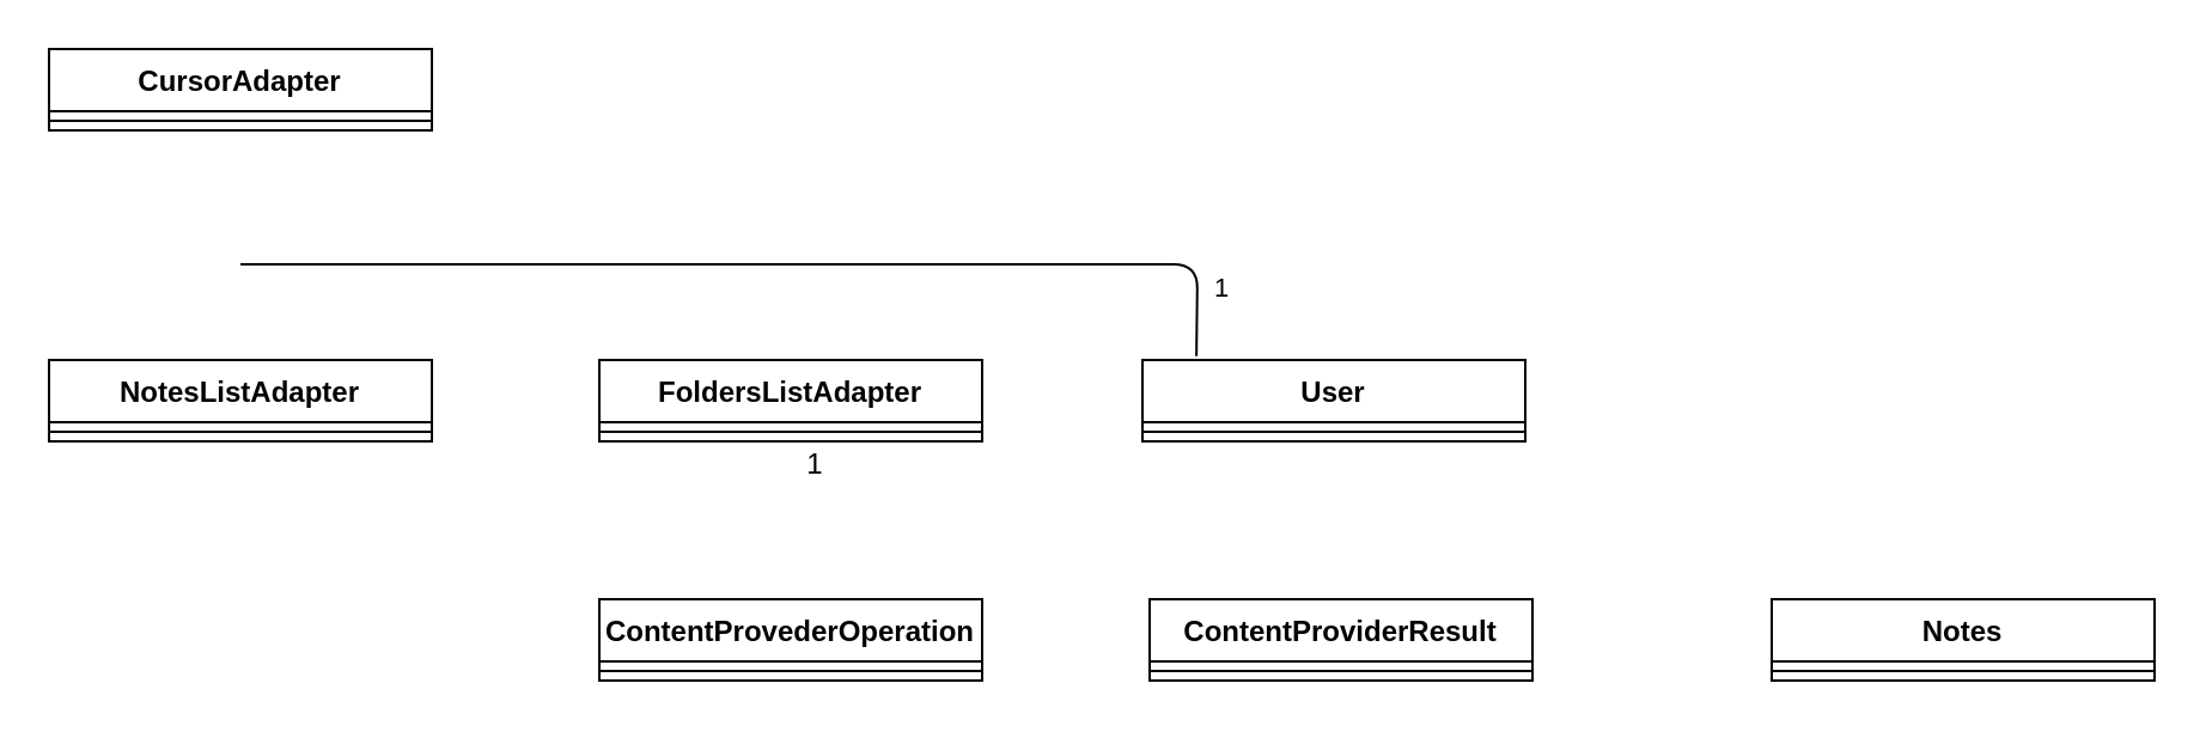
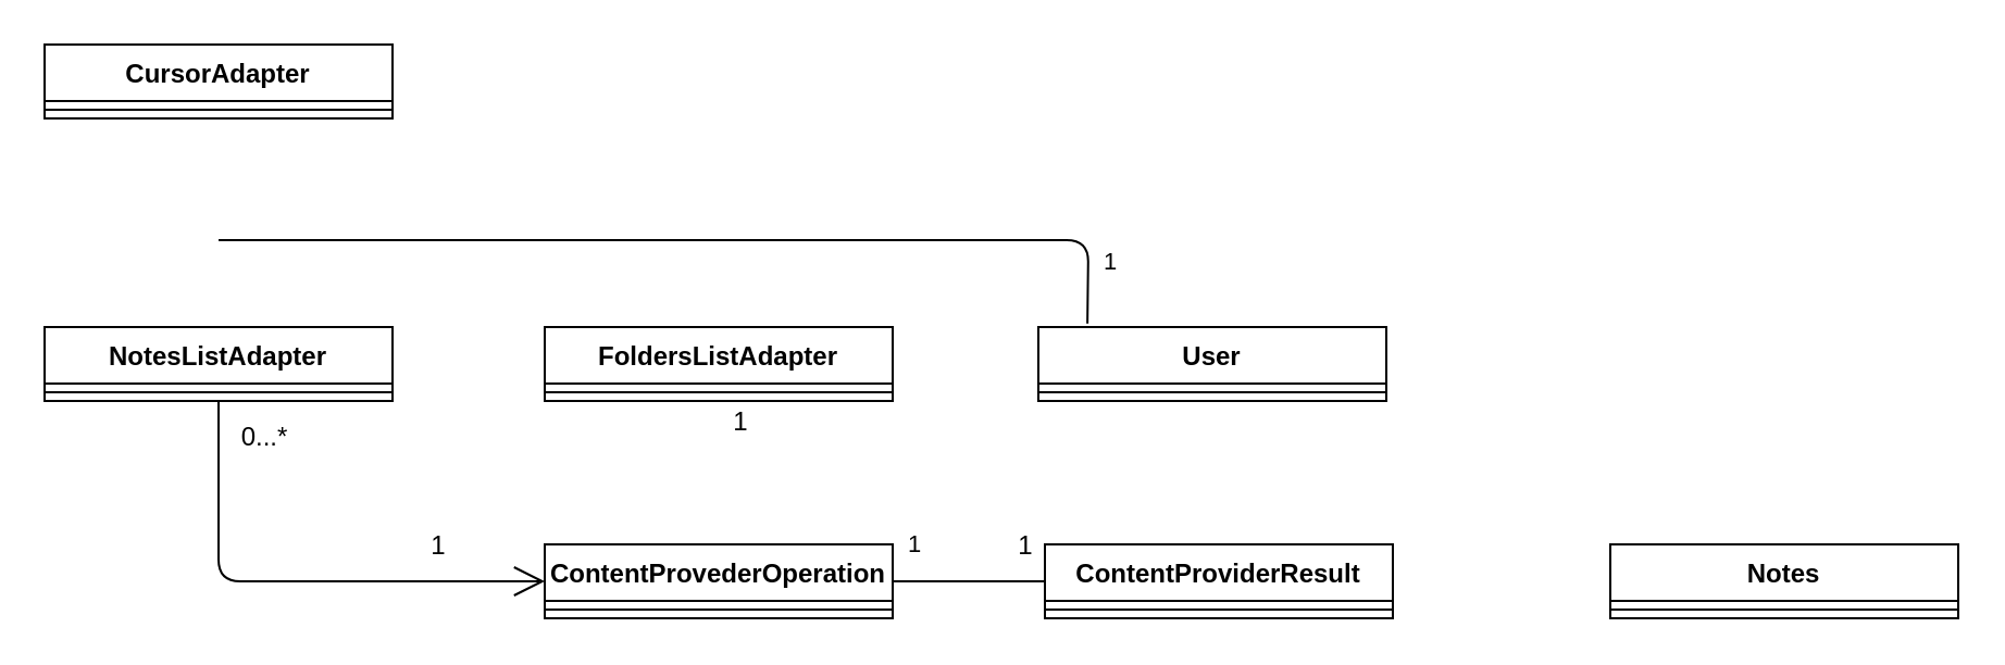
+ <mxCell id="17" value="" style="endArrow=open;endFill=1;endSize=12;html=1;exitX=0.5;exitY=1;exitDx=0;exitDy=0;entryX=0;entryY=0.5;entryDx=0;entryDy=0;" parent="1" source="4" target="6" edge="1"><mxGeometry width="160" relative="1" as="geometry"><mxPoint x="40" y="310" as="sourcePoint" /><mxPoint x="200" y="310" as="targetPoint" /><Array as="points"><mxPoint x="100" y="267" /></Array></mxGeometry></mxCell>
+ <mxCell id="18" value="0...*" style="text;html=1;resizable=0;points=[];align=center;verticalAlign=middle;labelBackgroundColor=#ffffff;" parent="17" vertex="1" connectable="0"><mxGeometry x="-0.87" y="2" relative="1" as="geometry"><mxPoint x="18" y="1" as="offset" /></mxGeometry></mxCell>
+ <mxCell id="19" value="1" style="text;html=1;resizable=0;points=[];align=center;verticalAlign=middle;labelBackgroundColor=#ffffff;" parent="17" vertex="1" connectable="0"><mxGeometry x="0.58" y="-1" relative="1" as="geometry"><mxPoint x="-1" y="-18" as="offset" /></mxGeometry></mxCell>
+ <mxCell id="21" value="1" style="endArrow=none;html=1;exitX=1;exitY=0.5;exitDx=0;exitDy=0;entryX=0;entryY=0.5;entryDx=0;entryDy=0;" parent="1" source="6" target="12" edge="1"><mxGeometry x="-0.714" y="17" width="50" height="50" relative="1" as="geometry"><mxPoint x="440" y="300" as="sourcePoint" /><mxPoint x="490" y="250" as="targetPoint" /><mxPoint as="offset" /></mxGeometry></mxCell>
+ <mxCell id="22" value="1" style="text;html=1;resizable=0;points=[];align=center;verticalAlign=middle;labelBackgroundColor=#ffffff;" parent="21" vertex="1" connectable="0"><mxGeometry x="0.786" y="1" relative="1" as="geometry"><mxPoint x="-2.5" y="-16" as="offset" /></mxGeometry></mxCell>
